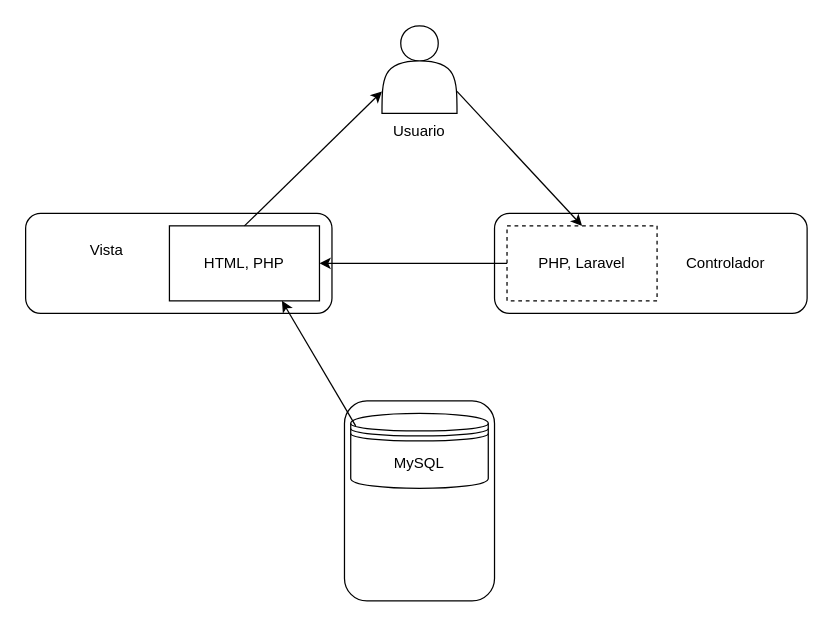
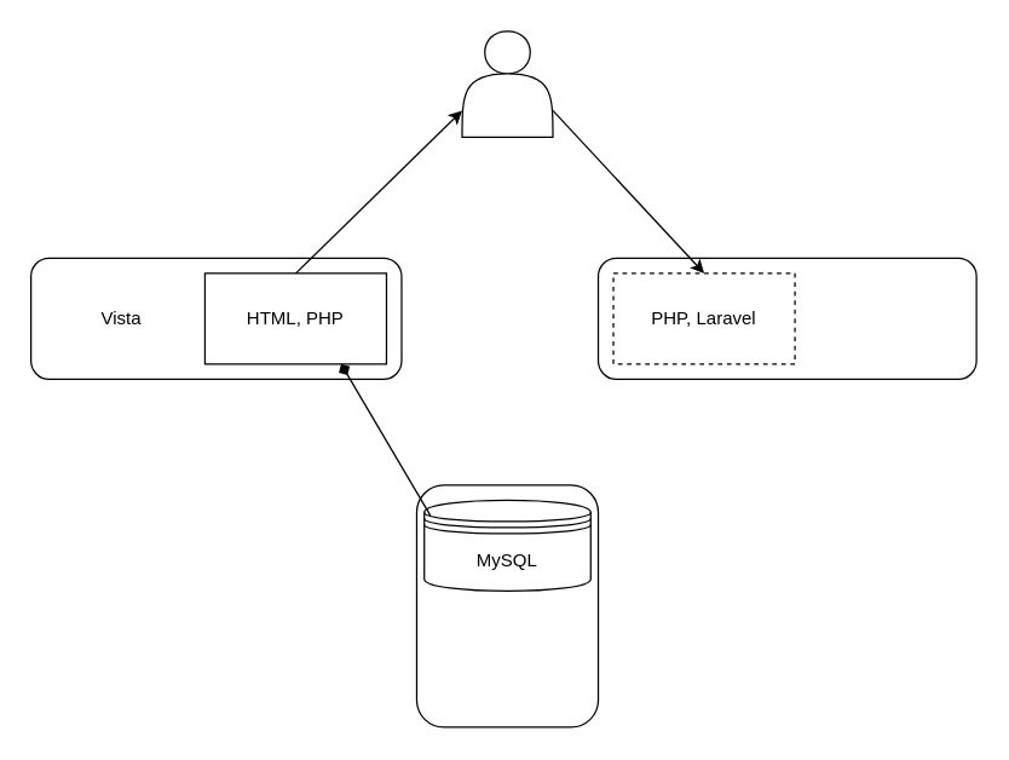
- <mxCell id="15" value="Usuario" style="text;html=1;strokeColor=none;fillColor=none;align=center;verticalAlign=middle;whiteSpace=wrap;rounded=0;" vertex="1" parent="1"><mxGeometry x="300" y="90" width="70" height="30" as="geometry" /></mxCell>
- <mxCell id="13" value="Vista" style="text;html=1;strokeColor=none;fillColor=none;align=center;verticalAlign=middle;whiteSpace=wrap;rounded=0;" vertex="1" parent="1"><mxGeometry x="50" y="185" width="70" height="30" as="geometry" /></mxCell>
+ <mxCell id="13" value="Vista" style="text;html=1;strokeColor=none;fillColor=none;align=center;verticalAlign=middle;whiteSpace=wrap;rounded=0;" vertex="1" parent="1"><mxGeometry x="45" y="195" width="70" height="30" as="geometry" /></mxCell>
- <mxCell id="8" value="" style="endArrow=classic;html=1;exitX=0;exitY=0.5;exitDx=0;exitDy=0;entryX=1;entryY=0.5;entryDx=0;entryDy=0;" edge="1" parent="1" source="5" target="4"><mxGeometry width="50" height="50" relative="1" as="geometry"><mxPoint x="485" y="140" as="sourcePoint" /><mxPoint x="535" y="90" as="targetPoint" /></mxGeometry></mxCell>
- <mxCell id="14" value="Controlador" style="text;html=1;strokeColor=none;fillColor=none;align=center;verticalAlign=middle;whiteSpace=wrap;rounded=0;" vertex="1" parent="1"><mxGeometry x="545" y="195" width="70" height="30" as="geometry" /></mxCell>
- <mxCell id="7" value="" style="endArrow=classic;html=1;exitX=0.036;exitY=0.167;exitDx=0;exitDy=0;entryX=0.75;entryY=1;entryDx=0;entryDy=0;exitPerimeter=0;" edge="1" parent="1" source="3" target="4"><mxGeometry width="50" height="50" relative="1" as="geometry"><mxPoint x="505" y="360" as="sourcePoint" /><mxPoint x="555" y="310" as="targetPoint" /></mxGeometry></mxCell>
+ <mxCell id="7" value="" style="endArrow=diamond;html=1;exitX=0.036;exitY=0.167;exitDx=0;exitDy=0;entryX=0.75;entryY=1;entryDx=0;entryDy=0;exitPerimeter=0;" edge="1" parent="1" source="3" target="4"><mxGeometry width="50" height="50" relative="1" as="geometry"><mxPoint x="505" y="360" as="sourcePoint" /><mxPoint x="555" y="310" as="targetPoint" /></mxGeometry></mxCell>
